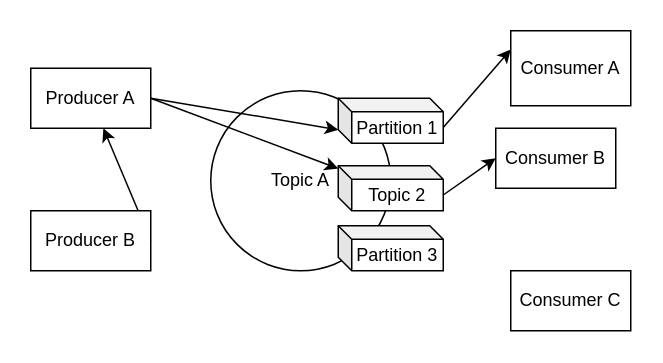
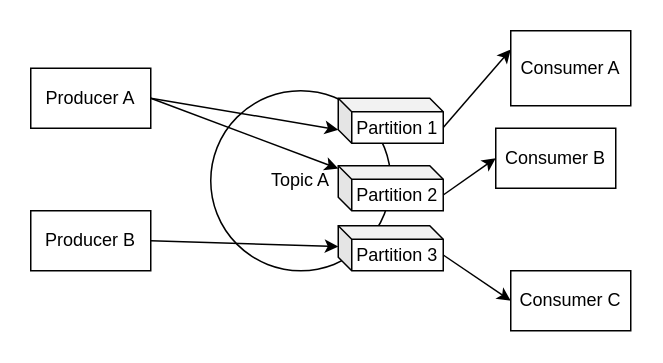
- <mxCell id="6" style="edgeStyle=none;rounded=0;orthogonalLoop=1;jettySize=auto;html=1;exitX=1;exitY=0.5;exitDx=0;exitDy=0;" parent="1" source="7" target="5" edge="1"><mxGeometry relative="1" as="geometry" /></mxCell>
+ <mxCell id="6" style="edgeStyle=none;rounded=0;orthogonalLoop=1;jettySize=auto;html=1;exitX=1;exitY=0.5;exitDx=0;exitDy=0;" parent="1" source="7" target="16" edge="1"><mxGeometry relative="1" as="geometry" /></mxCell>
- <mxCell id="14" value="Topic 2" style="shape=cube;whiteSpace=wrap;html=1;boundedLbl=1;backgroundOutline=1;darkOpacity=0.05;darkOpacity2=0.1;size=9;" parent="1" vertex="1"><mxGeometry x="225" y="110" width="70" height="30" as="geometry" /></mxCell>
+ <mxCell id="14" value="Partition 2" style="shape=cube;whiteSpace=wrap;html=1;boundedLbl=1;backgroundOutline=1;darkOpacity=0.05;darkOpacity2=0.1;size=9;" parent="1" vertex="1"><mxGeometry x="225" y="110" width="70" height="30" as="geometry" /></mxCell>
+ <mxCell id="15" style="edgeStyle=none;rounded=0;orthogonalLoop=1;jettySize=auto;html=1;exitX=0;exitY=0;exitDx=70;exitDy=19.5;exitPerimeter=0;entryX=0;entryY=0.5;entryDx=0;entryDy=0;" parent="1" source="16" target="10" edge="1"><mxGeometry relative="1" as="geometry" /></mxCell>
